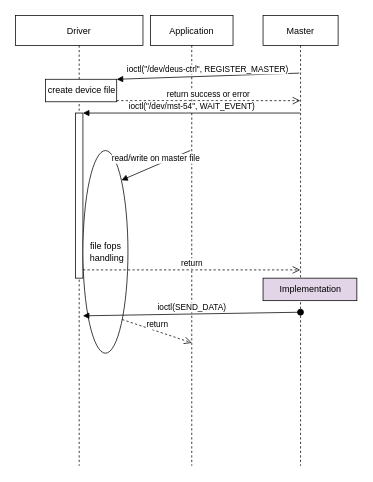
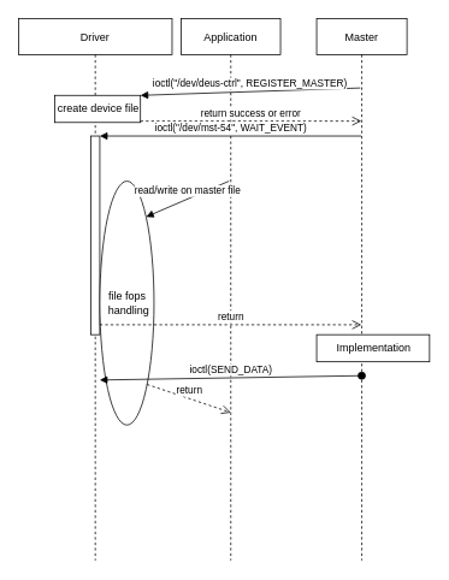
- <mxCell id="14" value="Implementation" style="html=1;points=[];perimeter=orthogonalPerimeter;fillColor=#e1d5e7;" vertex="1" parent="1"><mxGeometry x="350" y="370" width="125" height="30" as="geometry" /></mxCell>
+ <mxCell id="14" value="Implementation" style="html=1;points=[];perimeter=orthogonalPerimeter;" vertex="1" parent="1"><mxGeometry x="350" y="370" width="125" height="30" as="geometry" /></mxCell>
